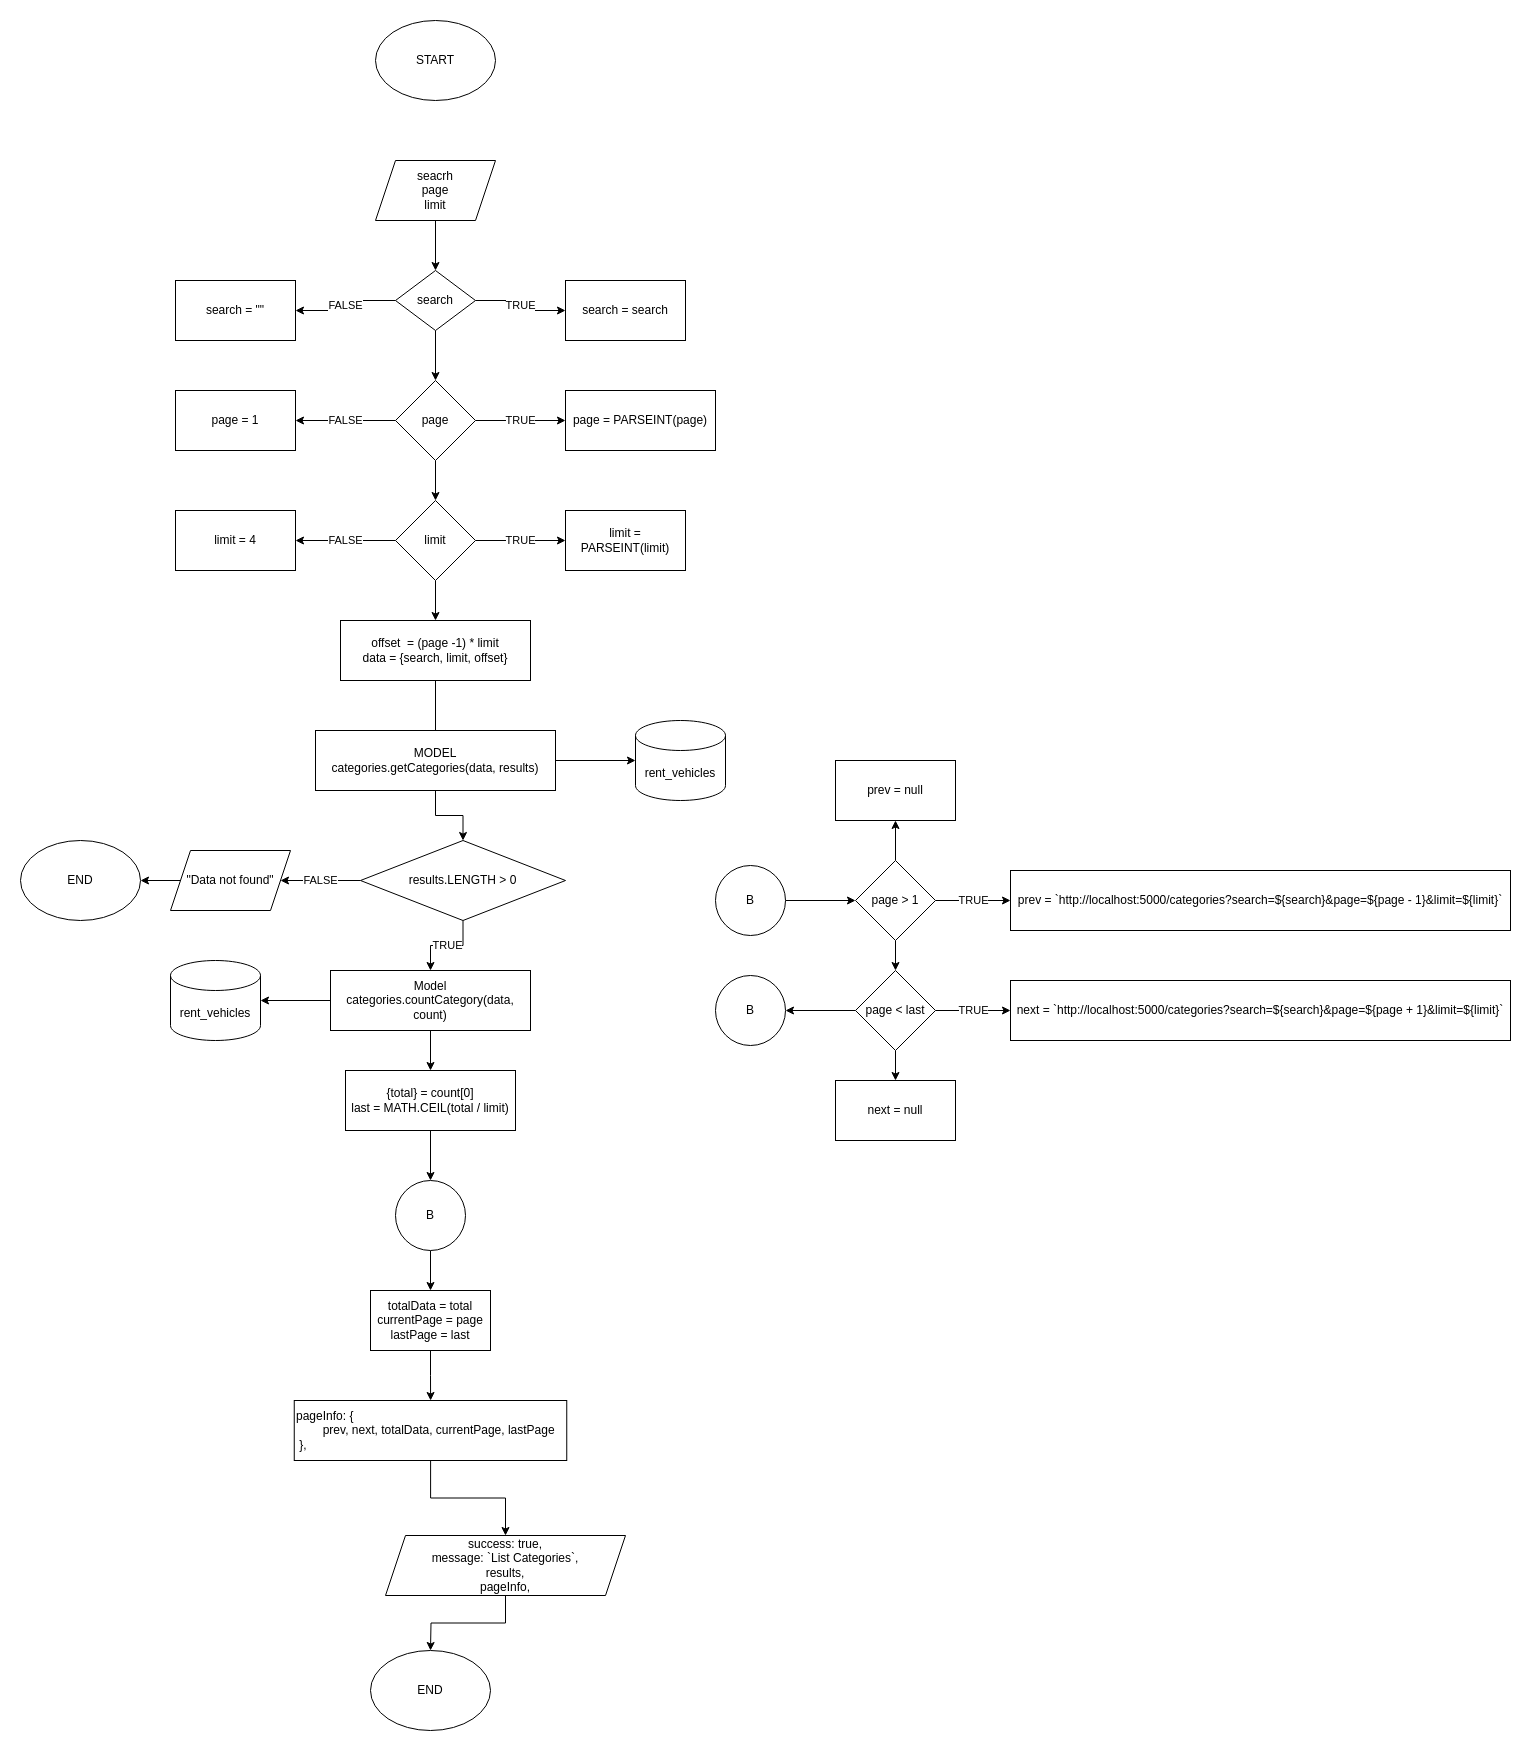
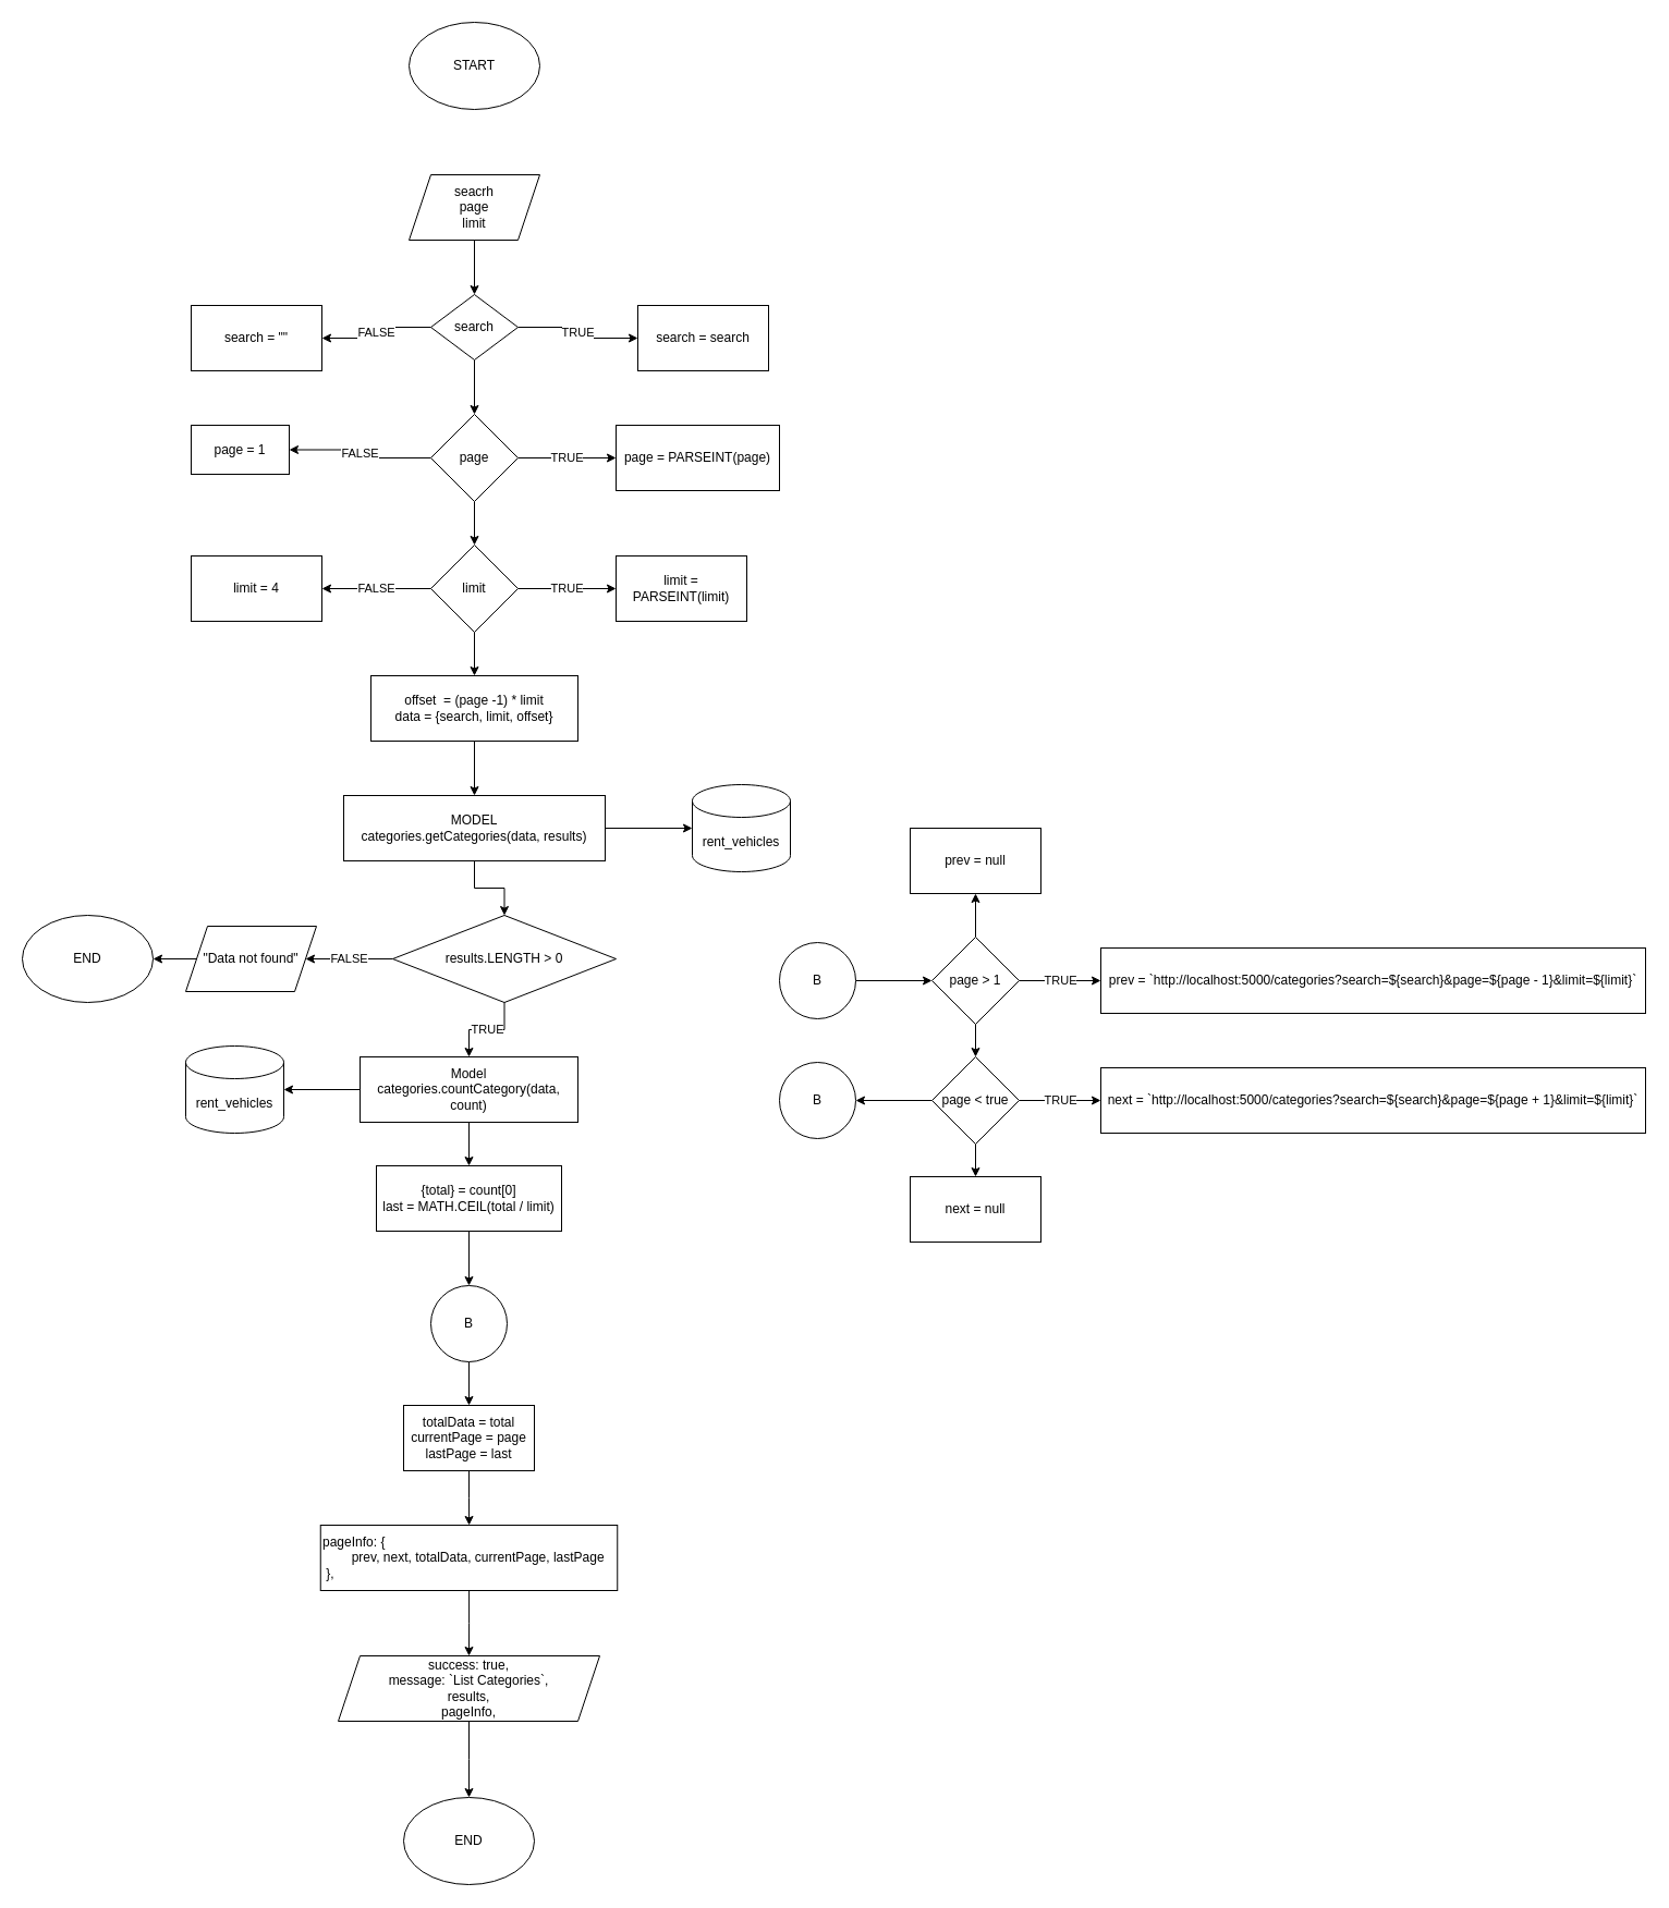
- <mxCell id="9" value="search = search" style="rounded=0;whiteSpace=wrap;html=1;" vertex="1" parent="1"><mxGeometry x="565" y="280" width="120" height="60" as="geometry" /></mxCell>
+ <mxCell id="9" value="search = search" style="rounded=0;whiteSpace=wrap;html=1;" vertex="1" parent="1"><mxGeometry x="585" y="280" width="120" height="60" as="geometry" /></mxCell>
- <mxCell id="16" value="page = 1" style="rounded=0;whiteSpace=wrap;html=1;" vertex="1" parent="1"><mxGeometry x="175" y="390" width="120" height="60" as="geometry" /></mxCell>
+ <mxCell id="16" value="page = 1" style="rounded=0;whiteSpace=wrap;html=1;" vertex="1" parent="1"><mxGeometry x="175" y="390" width="90" height="45" as="geometry" /></mxCell>
- <mxCell id="23" value="" style="edgeStyle=orthogonalEdgeStyle;rounded=0;orthogonalLoop=1;jettySize=auto;html=1;endArrow=none;" edge="1" parent="1" source="24" target="27"><mxGeometry relative="1" as="geometry" /></mxCell>
+ <mxCell id="23" value="" style="edgeStyle=orthogonalEdgeStyle;rounded=0;orthogonalLoop=1;jettySize=auto;html=1;" edge="1" parent="1" source="24" target="27"><mxGeometry relative="1" as="geometry" /></mxCell>
- <mxCell id="55" value="page &amp;lt; last" style="rhombus;whiteSpace=wrap;html=1;" vertex="1" parent="1"><mxGeometry x="855" y="970" width="80" height="80" as="geometry" /></mxCell>
+ <mxCell id="55" value="page &amp;lt; true" style="rhombus;whiteSpace=wrap;html=1;" vertex="1" parent="1"><mxGeometry x="855" y="970" width="80" height="80" as="geometry" /></mxCell>
- <mxCell id="42" value="&lt;div&gt;success: true,&lt;/div&gt;&lt;div&gt;message: `List Categories`,&lt;/div&gt;&lt;div&gt;&lt;span&gt;results,&lt;/span&gt;&lt;/div&gt;&lt;div&gt;&lt;span&gt;pageInfo,&lt;/span&gt;&lt;/div&gt;" style="shape=parallelogram;perimeter=parallelogramPerimeter;whiteSpace=wrap;html=1;fixedSize=1;align=center;" vertex="1" parent="1"><mxGeometry x="385" y="1535" width="240" height="60" as="geometry" /></mxCell>
+ <mxCell id="42" value="&lt;div&gt;success: true,&lt;/div&gt;&lt;div&gt;message: `List Categories`,&lt;/div&gt;&lt;div&gt;&lt;span&gt;results,&lt;/span&gt;&lt;/div&gt;&lt;div&gt;&lt;span&gt;pageInfo,&lt;/span&gt;&lt;/div&gt;" style="shape=parallelogram;perimeter=parallelogramPerimeter;whiteSpace=wrap;html=1;fixedSize=1;align=center;" vertex="1" parent="1"><mxGeometry x="310" y="1520" width="240" height="60" as="geometry" /></mxCell>
